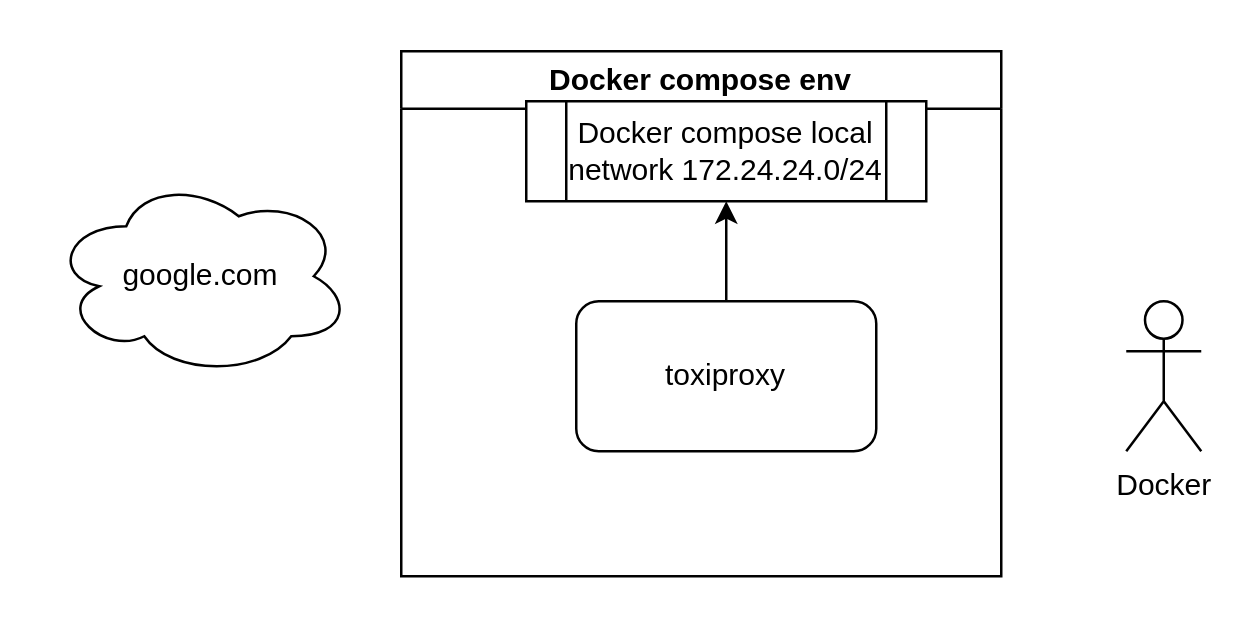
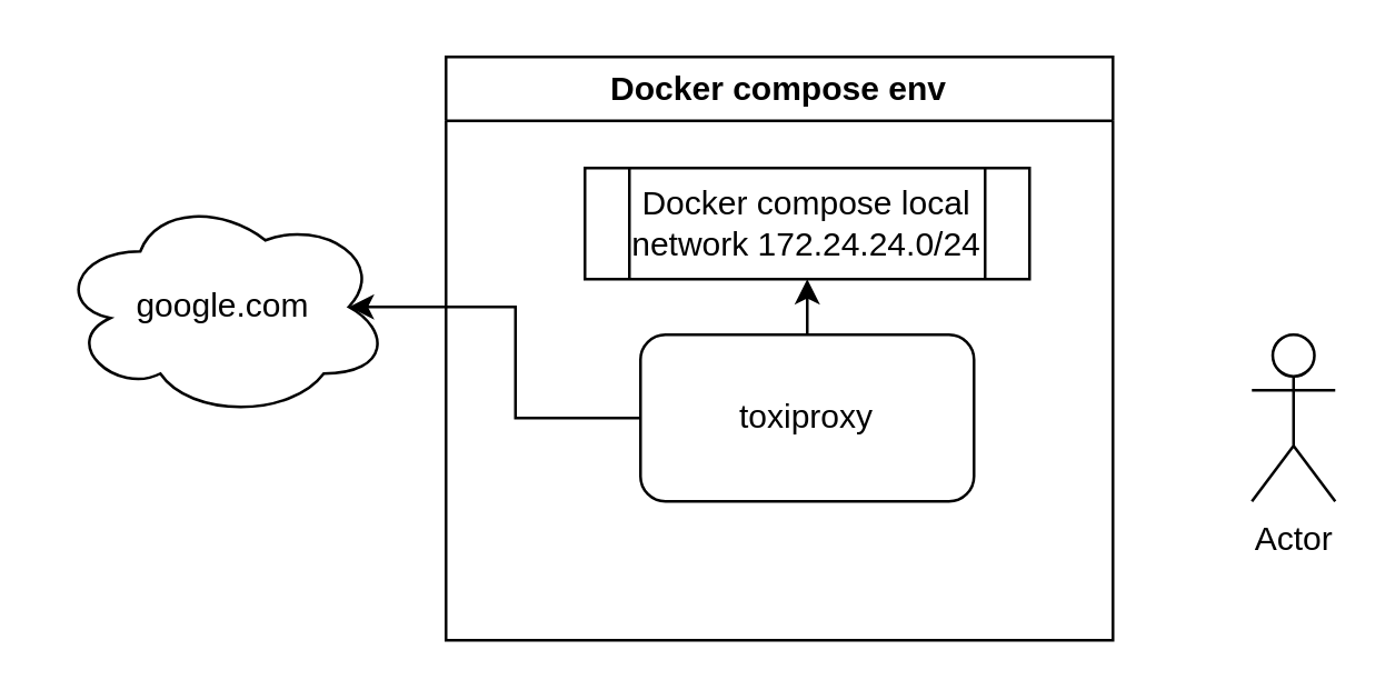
- <mxCell id="3" value="Docker compose local network&amp;nbsp;172.24.24.0/24" style="shape=process;whiteSpace=wrap;html=1;backgroundOutline=1;" parent="2" vertex="1"><mxGeometry x="50" y="20" width="160" height="40" as="geometry" /></mxCell>
+ <mxCell id="3" value="Docker compose local network&amp;nbsp;172.24.24.0/24" style="shape=process;whiteSpace=wrap;html=1;backgroundOutline=1;" parent="2" vertex="1"><mxGeometry x="50" y="40" width="160" height="40" as="geometry" /></mxCell>
+ <mxCell id="8" style="edgeStyle=orthogonalEdgeStyle;rounded=0;orthogonalLoop=1;jettySize=auto;html=1;entryX=0.875;entryY=0.5;entryDx=0;entryDy=0;entryPerimeter=0;" edge="1" parent="1" source="5" target="7"><mxGeometry relative="1" as="geometry" /></mxCell>
- <mxCell id="6" value="Docker" style="shape=umlActor;verticalLabelPosition=bottom;verticalAlign=top;html=1;outlineConnect=0;" parent="1" vertex="1"><mxGeometry x="450" y="120" width="30" height="60" as="geometry" /></mxCell>
+ <mxCell id="6" value="Actor" style="shape=umlActor;verticalLabelPosition=bottom;verticalAlign=top;html=1;outlineConnect=0;" parent="1" vertex="1"><mxGeometry x="450" y="120" width="30" height="60" as="geometry" /></mxCell>
